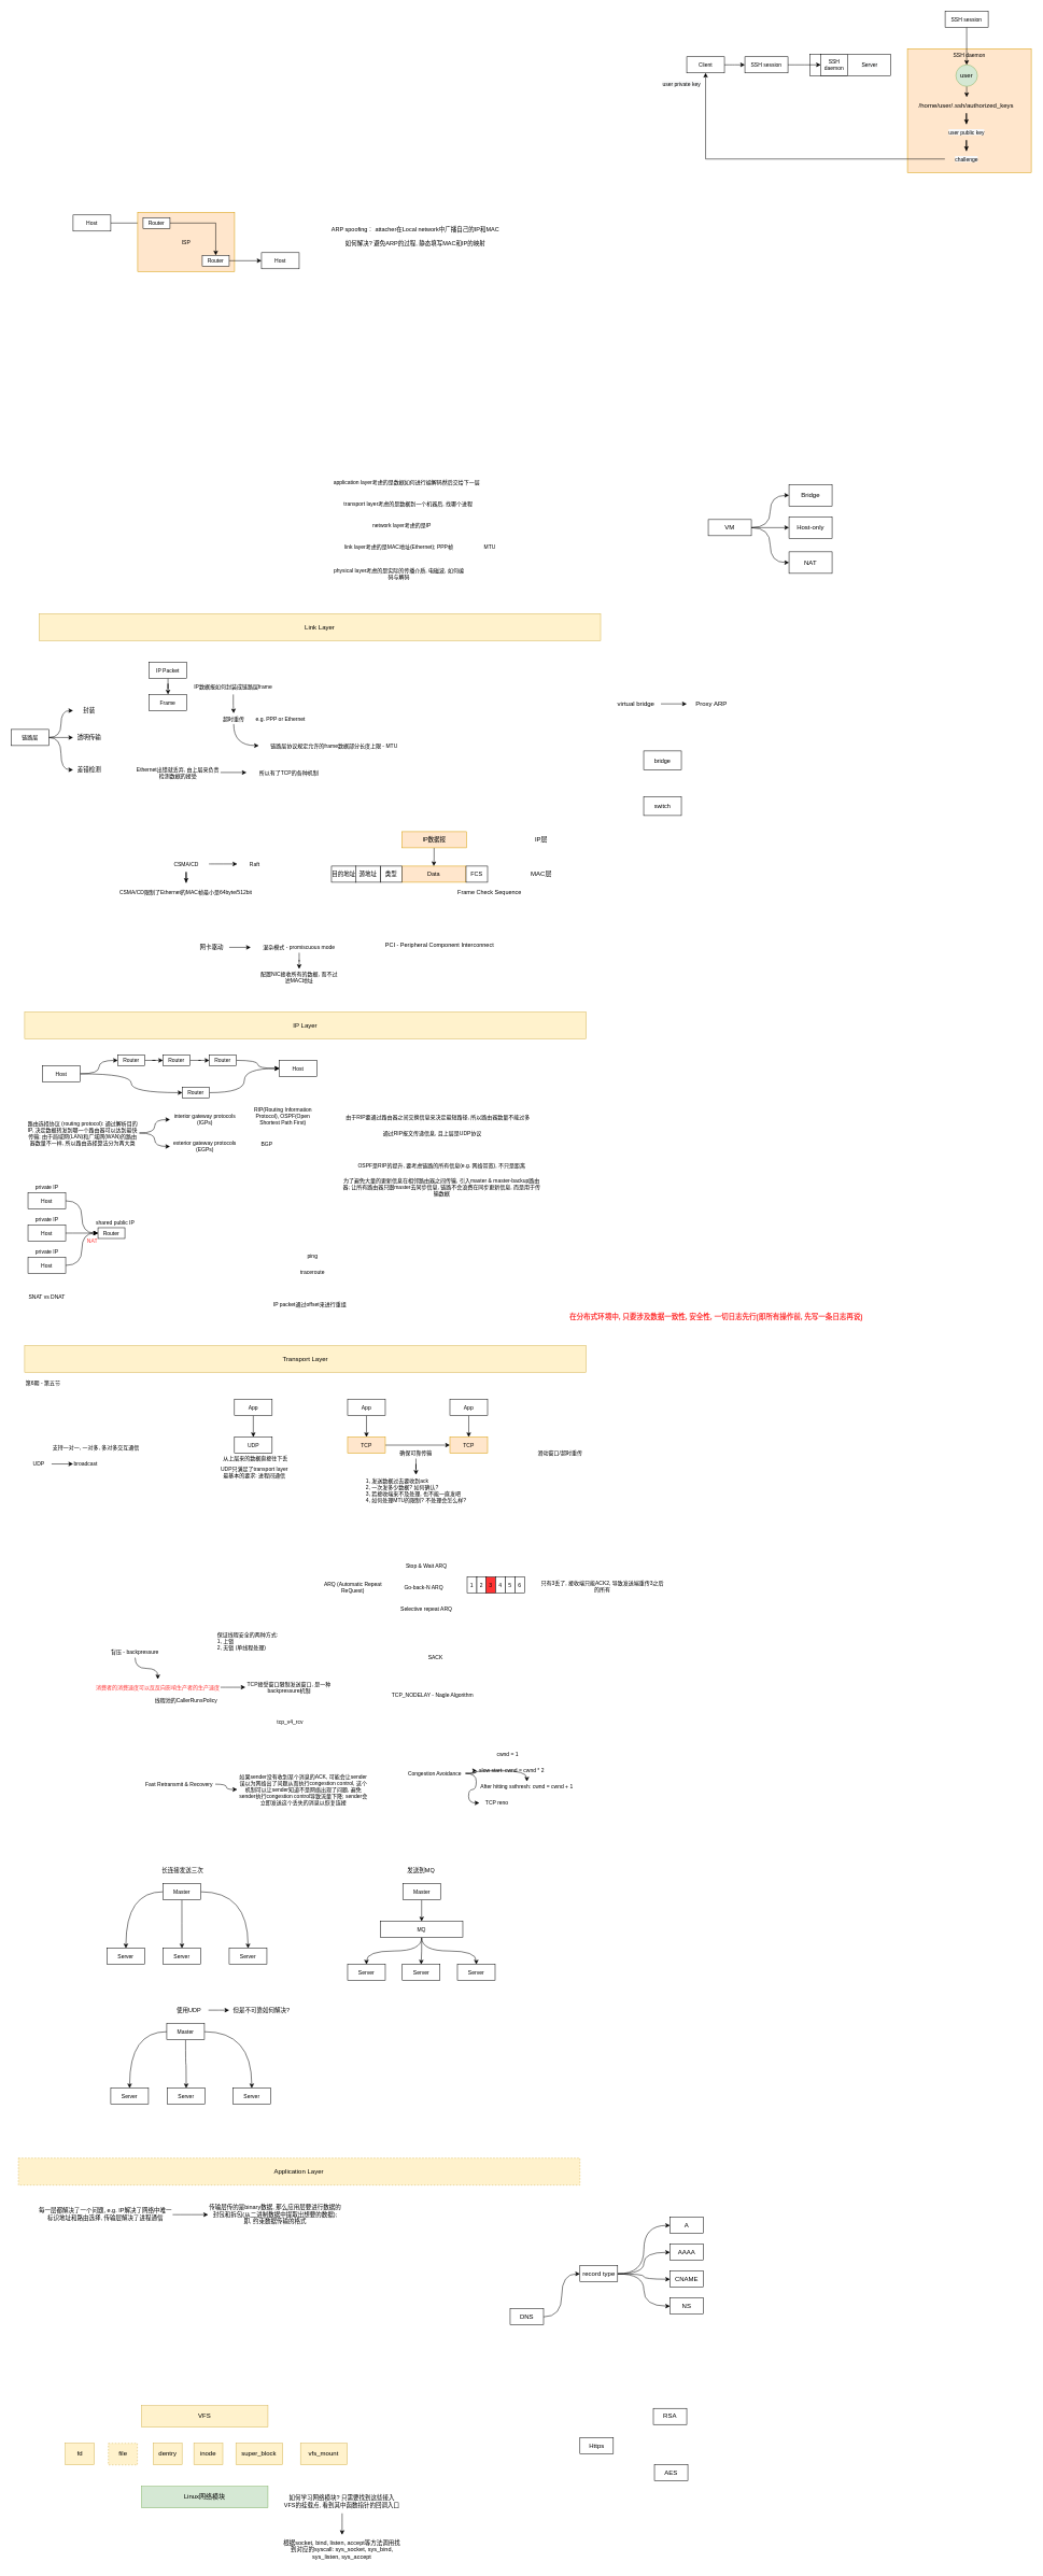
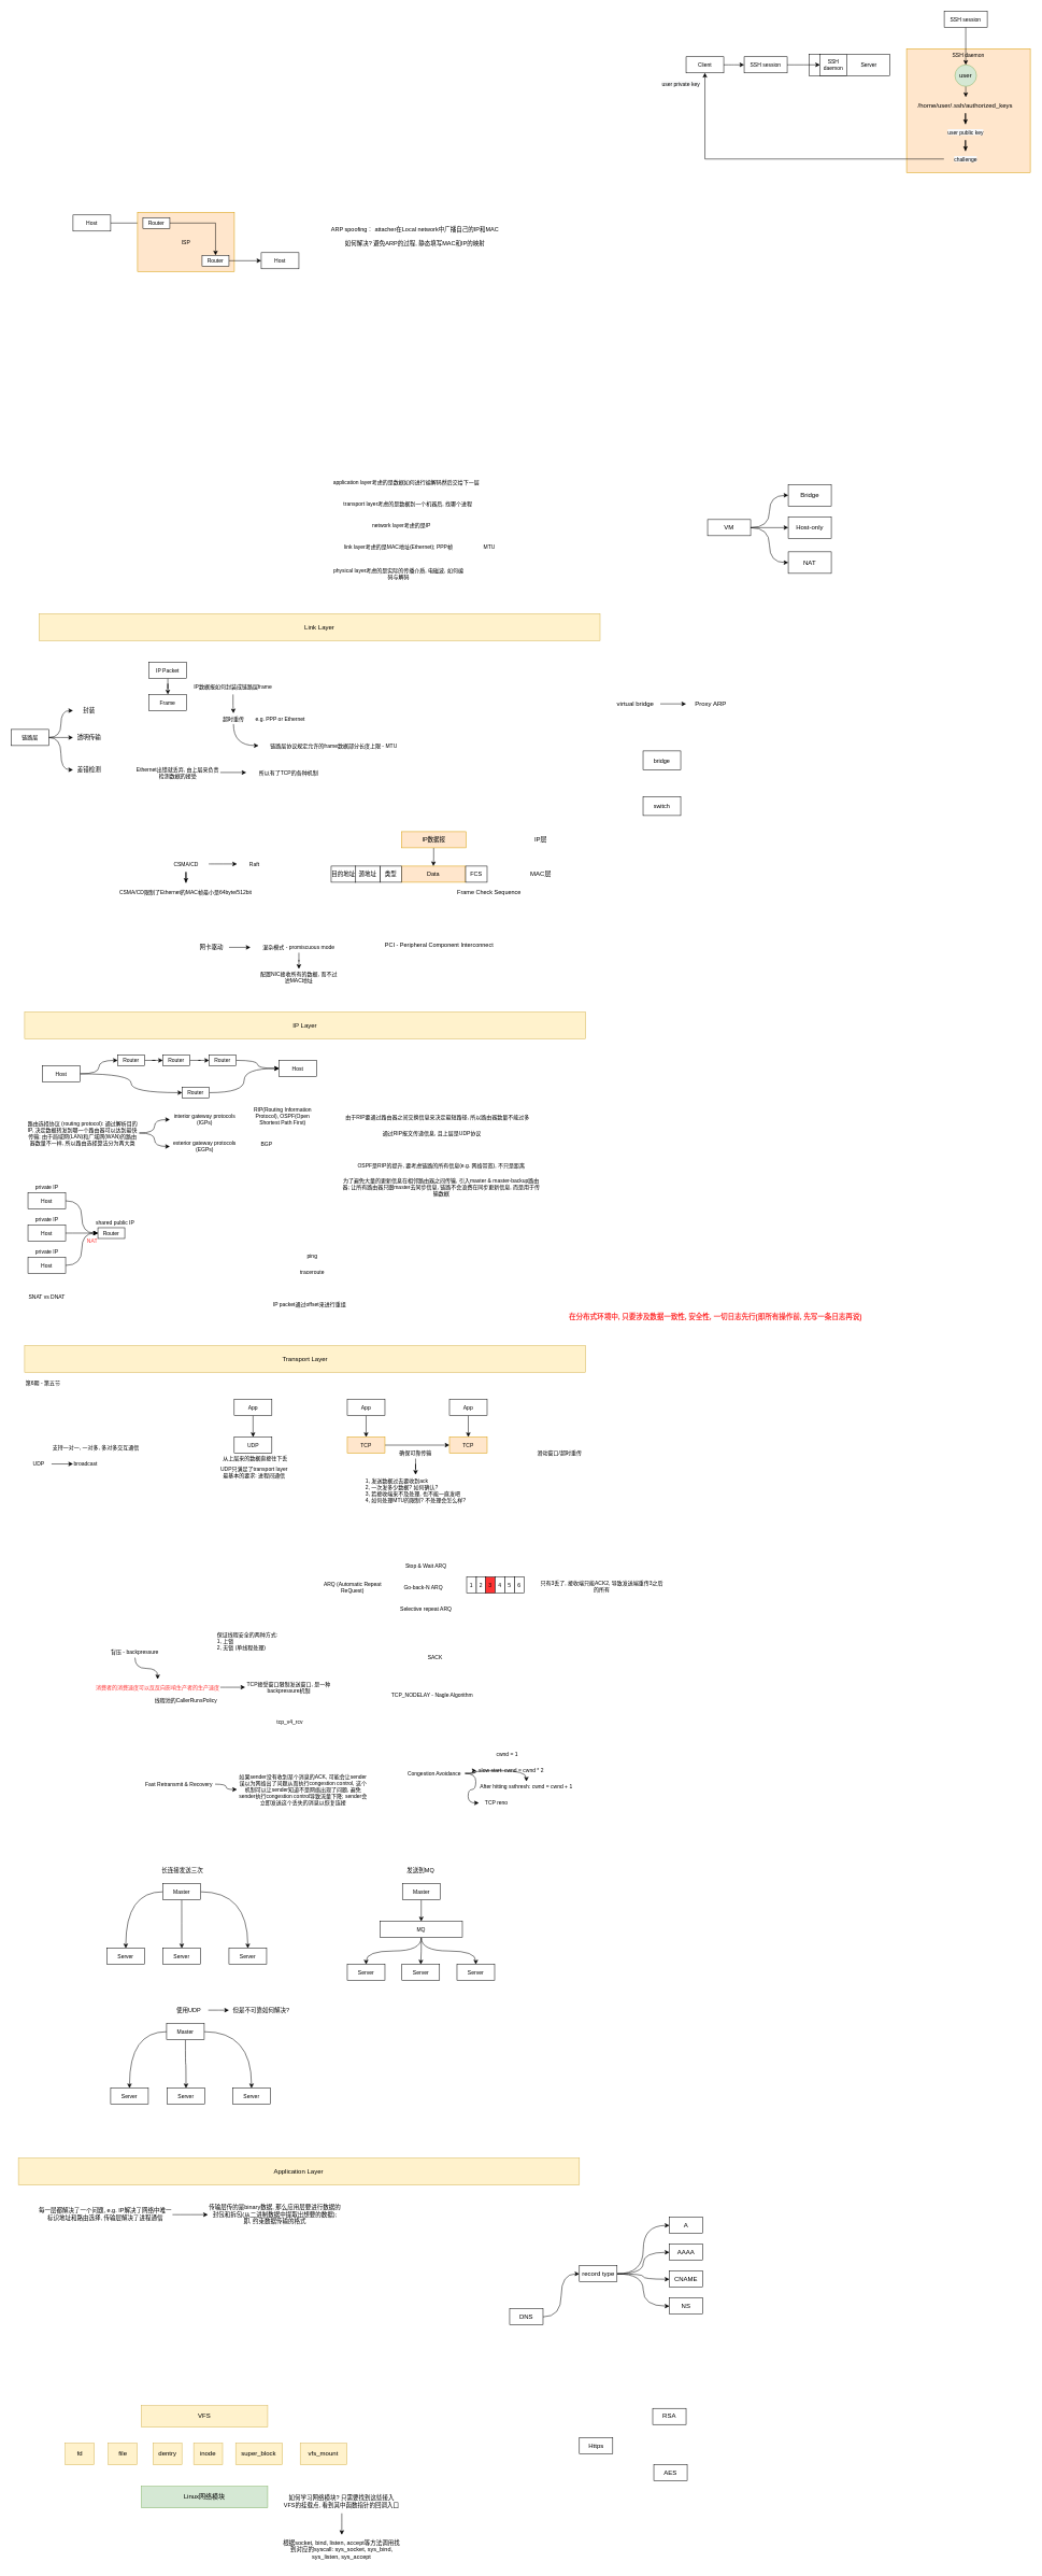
- <mxCell id="188" value="Application Layer" style="rounded=0;whiteSpace=wrap;html=1;fillColor=#fff2cc;strokeColor=#d6b656;dashed=1;" parent="1" vertex="1"><mxGeometry x="33.44" y="4010" width="1043.12" height="50" as="geometry" /></mxCell>
+ <mxCell id="188" value="Application Layer" style="rounded=0;whiteSpace=wrap;html=1;fillColor=#fff2cc;strokeColor=#d6b656;" parent="1" vertex="1"><mxGeometry x="33.44" y="4010" width="1043.12" height="50" as="geometry" /></mxCell>
- <mxCell id="194" value="file" style="rounded=0;whiteSpace=wrap;html=1;fillColor=#fff2cc;strokeColor=#d6b656;dashed=1;" parent="1" vertex="1"><mxGeometry x="200.62" y="4540" width="53.75" height="40" as="geometry" /></mxCell>
+ <mxCell id="194" value="file" style="rounded=0;whiteSpace=wrap;html=1;fillColor=#fff2cc;strokeColor=#d6b656;" parent="1" vertex="1"><mxGeometry x="200.62" y="4540" width="53.75" height="40" as="geometry" /></mxCell>
